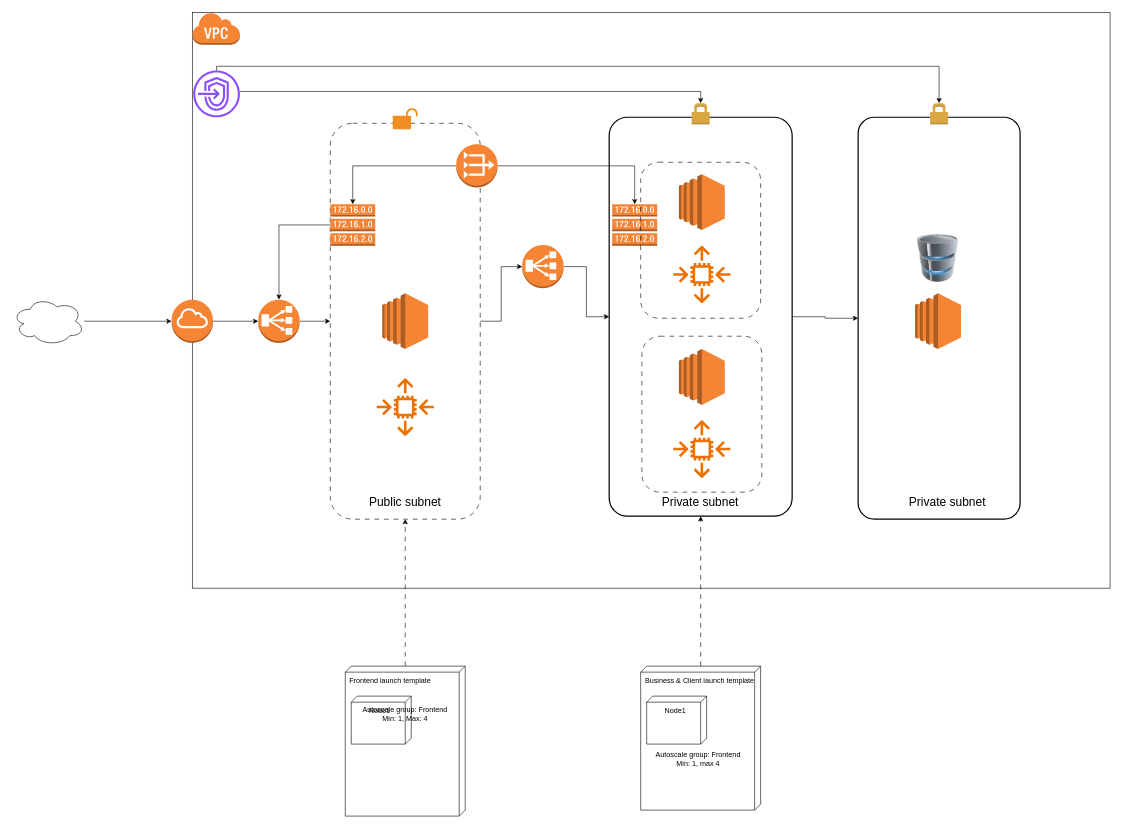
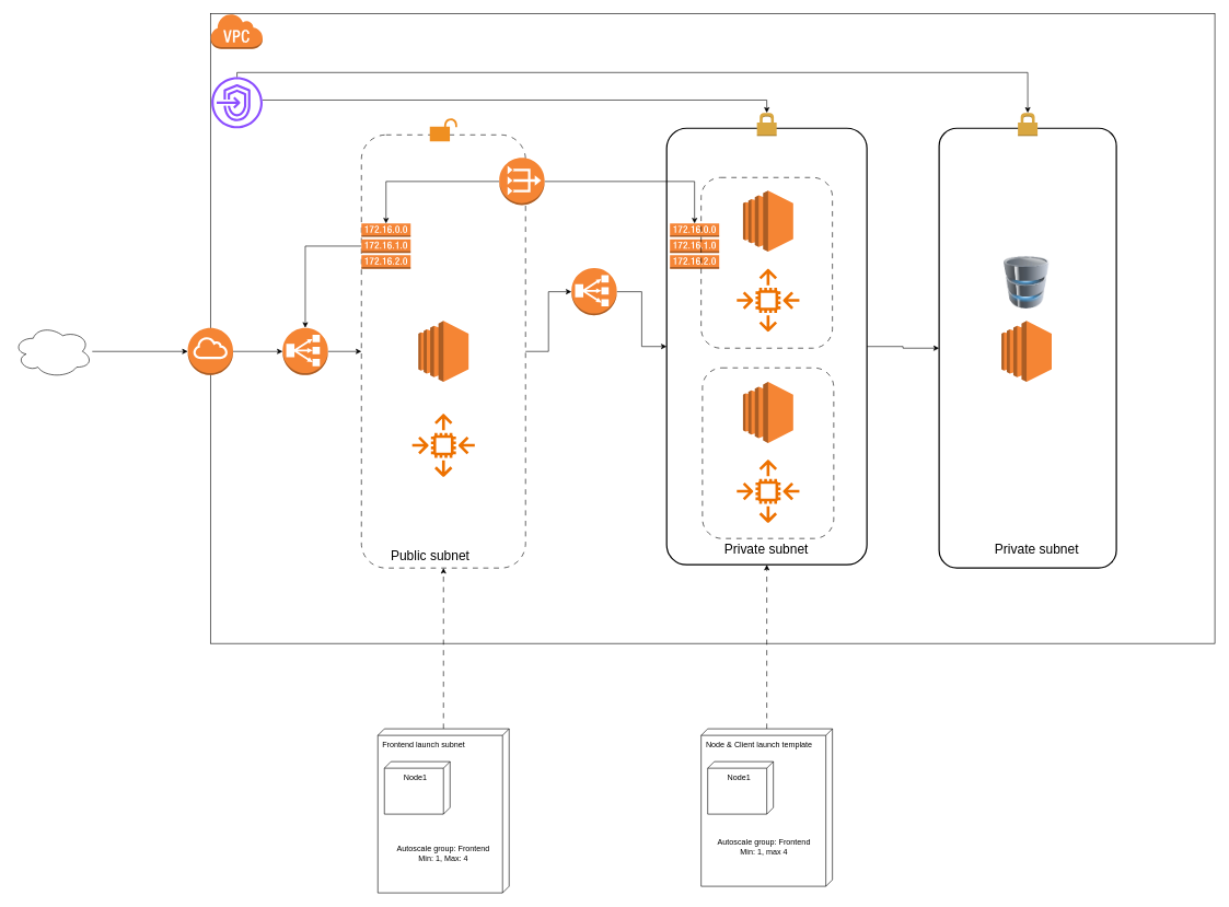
- <mxCell id="47" value="Public subnet" style="text;html=1;align=center;verticalAlign=middle;whiteSpace=wrap;rounded=0;fontSize=20;" vertex="1" parent="1"><mxGeometry x="576.25" y="820" width="197.5" height="30" as="geometry" /></mxCell>
+ <mxCell id="47" value="Public subnet" style="text;html=1;align=center;verticalAlign=middle;whiteSpace=wrap;rounded=0;fontSize=20;" vertex="1" parent="1"><mxGeometry x="556.25" y="830" width="197.5" height="30" as="geometry" /></mxCell>
- <mxCell id="36" value="Frontend launch template" style="verticalAlign=top;align=left;shape=cube;size=10;direction=south;fontStyle=0;html=1;boundedLbl=1;spacingLeft=5;whiteSpace=wrap;" vertex="1" parent="1"><mxGeometry x="575" y="1110" width="200" height="250" as="geometry" /></mxCell>
+ <mxCell id="36" value="Frontend launch subnet" style="verticalAlign=top;align=left;shape=cube;size=10;direction=south;fontStyle=0;html=1;boundedLbl=1;spacingLeft=5;whiteSpace=wrap;" vertex="1" parent="1"><mxGeometry x="575" y="1110" width="200" height="250" as="geometry" /></mxCell>
- <mxCell id="32" value="Business &amp;amp; Client launch template" style="verticalAlign=top;align=left;shape=cube;size=10;direction=south;fontStyle=0;html=1;boundedLbl=1;spacingLeft=5;whiteSpace=wrap;" vertex="1" parent="1"><mxGeometry x="1067.5" y="1110" width="200" height="240" as="geometry" /></mxCell>
+ <mxCell id="32" value="Node &amp;amp; Client launch template" style="verticalAlign=top;align=left;shape=cube;size=10;direction=south;fontStyle=0;html=1;boundedLbl=1;spacingLeft=5;whiteSpace=wrap;" vertex="1" parent="1"><mxGeometry x="1067.5" y="1110" width="200" height="240" as="geometry" /></mxCell>
- <mxCell id="38" value="Autoscale group: Frontend&lt;div&gt;Min: 1, Max: 4&lt;/div&gt;" style="text;html=1;align=center;verticalAlign=middle;whiteSpace=wrap;rounded=0;" vertex="1" parent="36"><mxGeometry x="10" y="40" width="180" height="80" as="geometry" /></mxCell>
+ <mxCell id="38" value="Autoscale group: Frontend&lt;div&gt;Min: 1, Max: 4&lt;/div&gt;" style="text;html=1;align=center;verticalAlign=middle;whiteSpace=wrap;rounded=0;" vertex="1" parent="36"><mxGeometry x="10" y="150" width="180" height="80" as="geometry" /></mxCell>
- <mxCell id="34" value="Autoscale group: Frontend&lt;div&gt;Min: 1, max 4&lt;/div&gt;" style="text;html=1;align=center;verticalAlign=middle;whiteSpace=wrap;rounded=0;" vertex="1" parent="32"><mxGeometry x="12.75" y="105" width="167.25" height="100" as="geometry" /></mxCell>
+ <mxCell id="34" value="Autoscale group: Frontend&lt;div&gt;Min: 1, max 4&lt;/div&gt;" style="text;html=1;align=center;verticalAlign=middle;whiteSpace=wrap;rounded=0;" vertex="1" parent="32"><mxGeometry x="12.75" y="130" width="167.25" height="100" as="geometry" /></mxCell>
